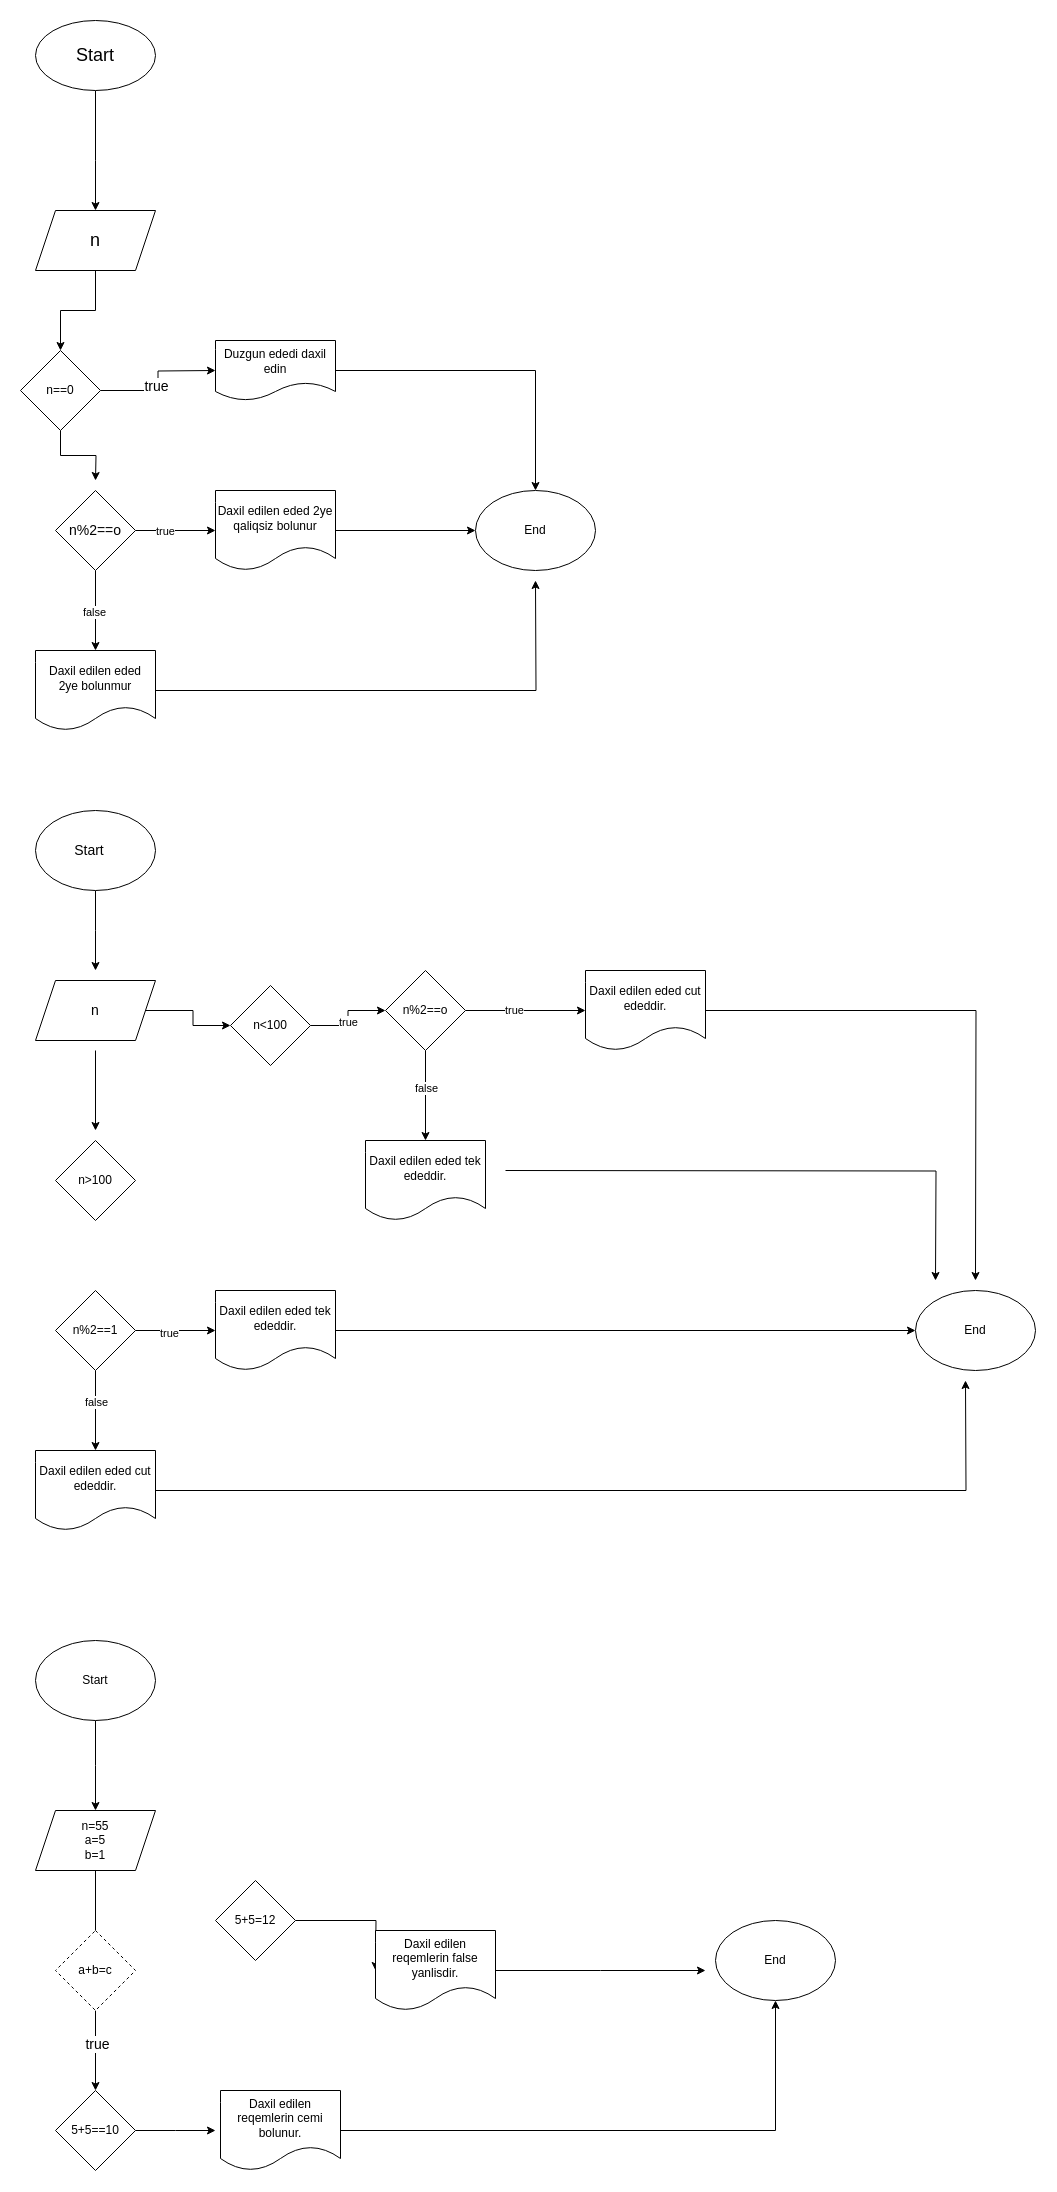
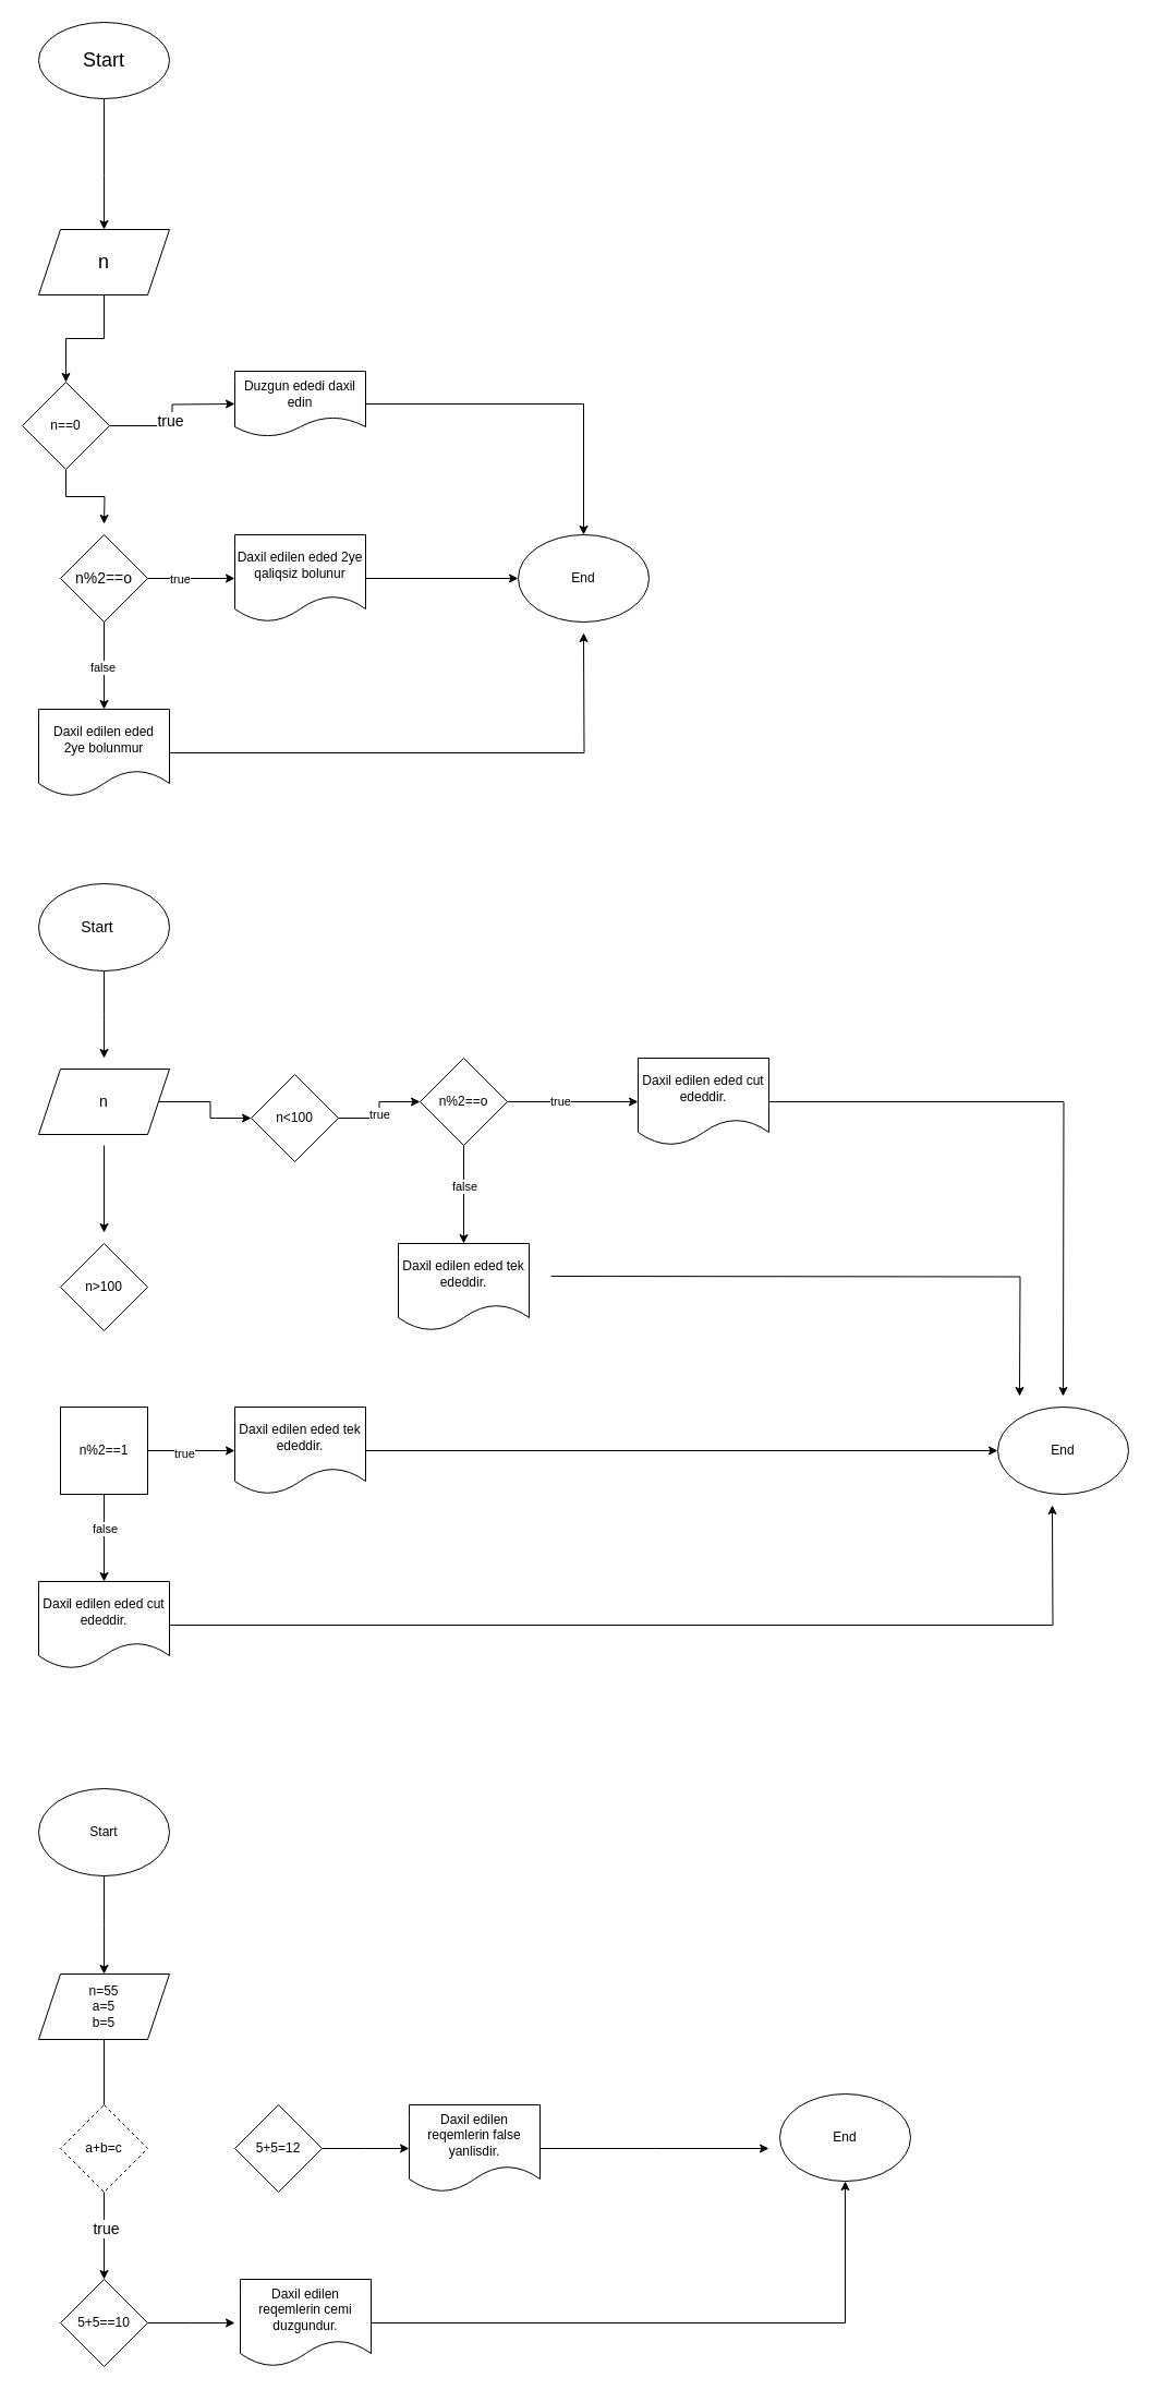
- <mxCell id="35" value="n%2==1" style="rhombus;whiteSpace=wrap;html=1;" parent="1" vertex="1"><mxGeometry x="55" y="1290" width="80" height="80" as="geometry" /></mxCell>
+ <mxCell id="35" value="n%2==1" style="whiteSpace=wrap;html=1;rounded=0;" parent="1" vertex="1"><mxGeometry x="55" y="1290" width="80" height="80" as="geometry" /></mxCell>
- <mxCell id="53" value="n=55&lt;br&gt;a=5&lt;br&gt;b=1" style="shape=parallelogram;perimeter=parallelogramPerimeter;whiteSpace=wrap;html=1;fixedSize=1;" vertex="1" parent="1"><mxGeometry x="35" y="1810" width="120" height="60" as="geometry" /></mxCell>
+ <mxCell id="53" value="n=55&lt;br&gt;a=5&lt;br&gt;b=5" style="shape=parallelogram;perimeter=parallelogramPerimeter;whiteSpace=wrap;html=1;fixedSize=1;" vertex="1" parent="1"><mxGeometry x="35" y="1810" width="120" height="60" as="geometry" /></mxCell>
- <mxCell id="58" value="5+5=12" style="rhombus;whiteSpace=wrap;html=1;" vertex="1" parent="1"><mxGeometry x="215" y="1880" width="80" height="80" as="geometry" /></mxCell>
+ <mxCell id="58" value="5+5=12" style="rhombus;whiteSpace=wrap;html=1;" vertex="1" parent="1"><mxGeometry x="215" y="1930" width="80" height="80" as="geometry" /></mxCell>
- <mxCell id="62" value="Daxil edilen reqemlerin cemi bolunur." style="shape=document;whiteSpace=wrap;html=1;boundedLbl=1;" vertex="1" parent="1"><mxGeometry x="220" y="2090" width="120" height="80" as="geometry" /></mxCell>
+ <mxCell id="62" value="Daxil edilen reqemlerin cemi duzgundur." style="shape=document;whiteSpace=wrap;html=1;boundedLbl=1;" vertex="1" parent="1"><mxGeometry x="220" y="2090" width="120" height="80" as="geometry" /></mxCell>
